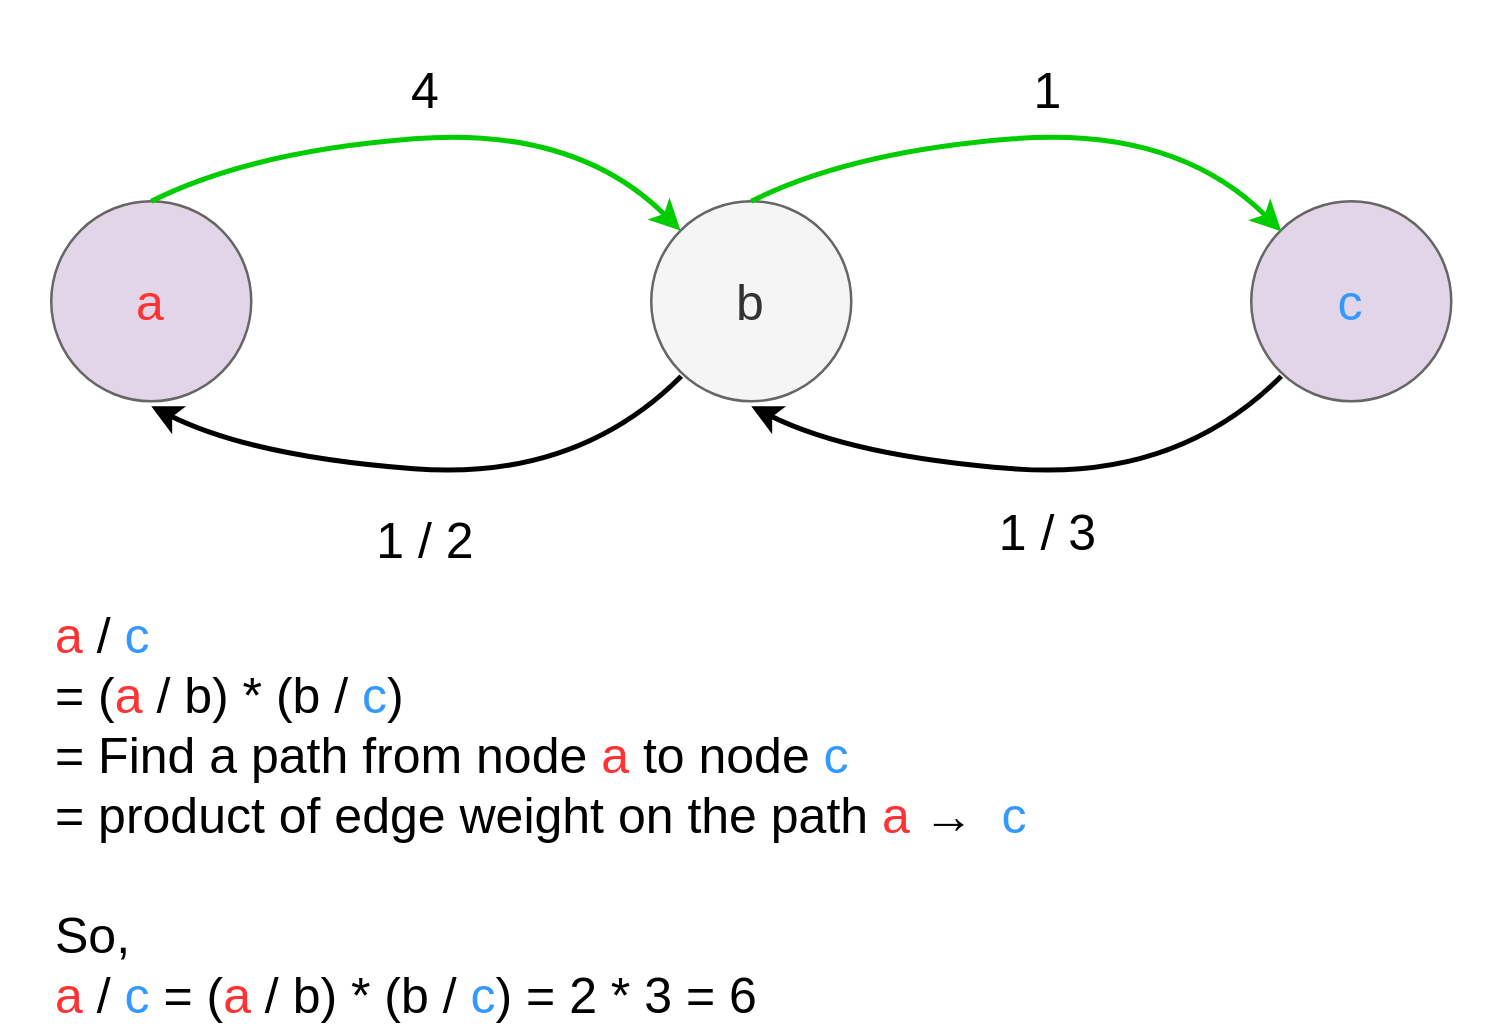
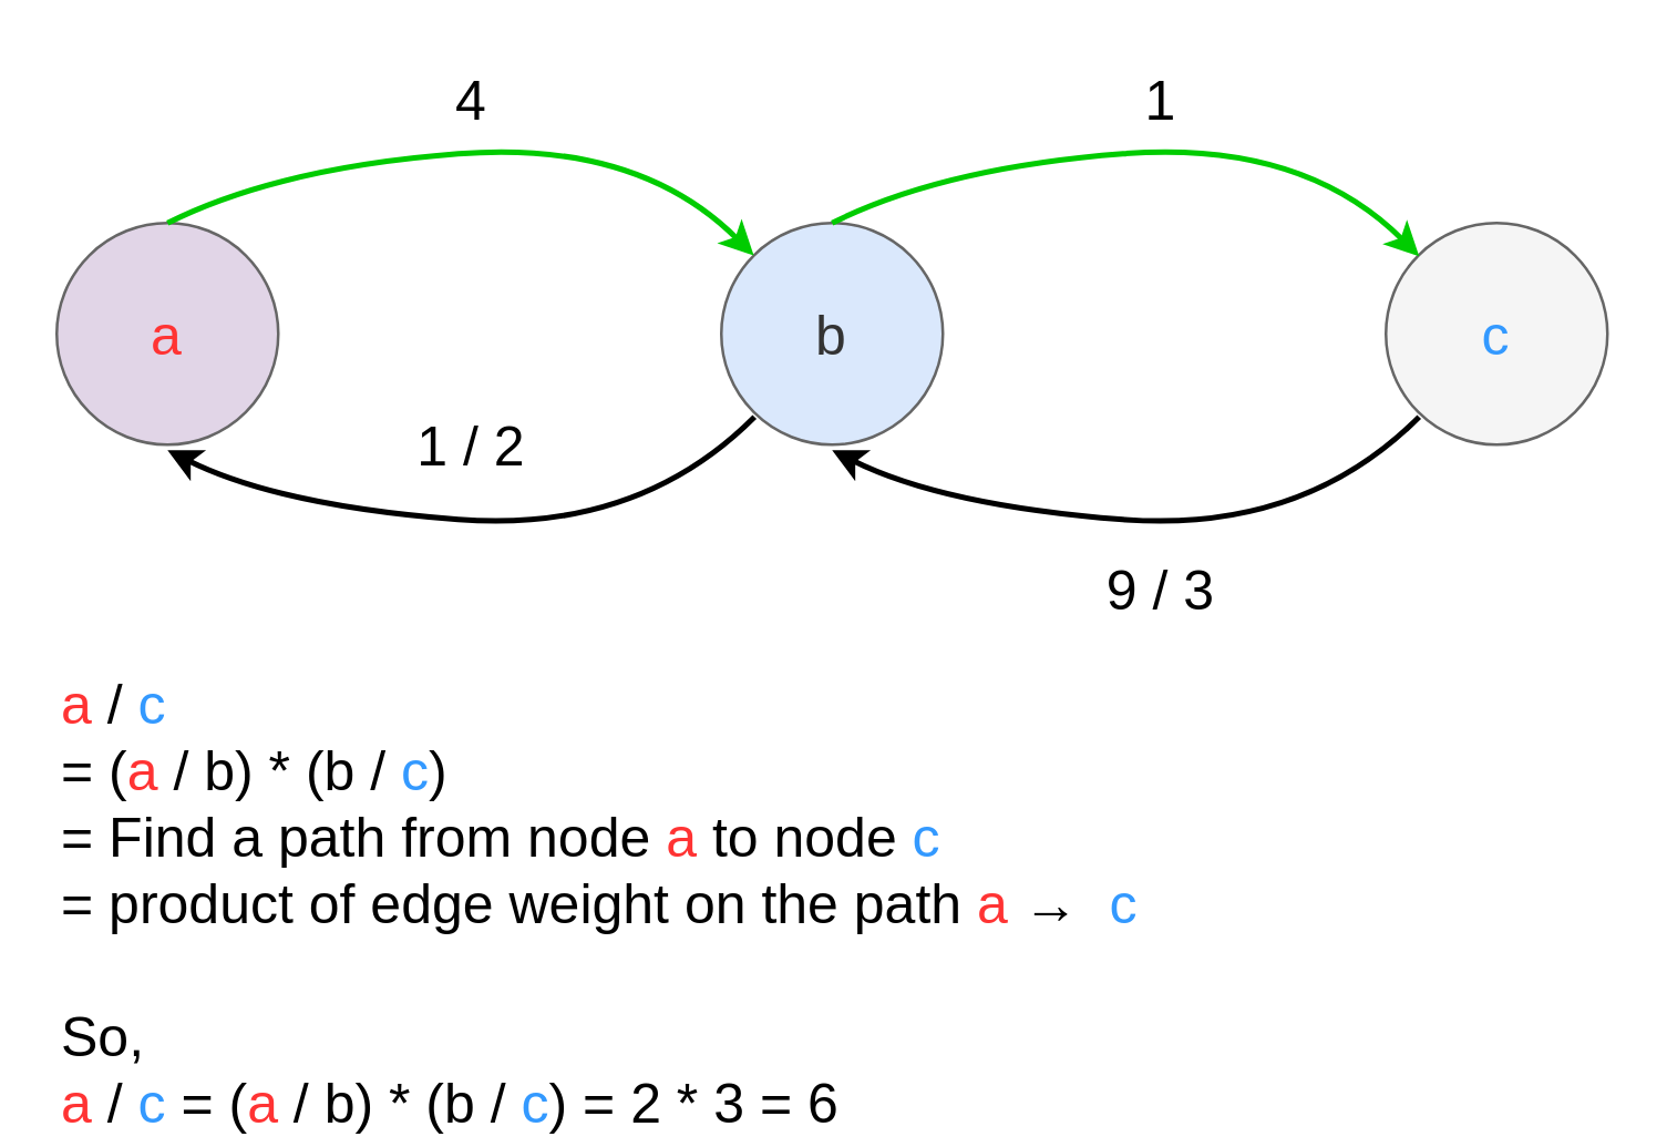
- <mxCell id="3" value="&lt;font style=&quot;font-size: 20px;&quot;&gt;b&lt;/font&gt;" style="ellipse;whiteSpace=wrap;html=1;fillColor=#f5f5f5;fontColor=#333333;strokeColor=#666666;" vertex="1" parent="1"><mxGeometry x="260" y="80" width="80" height="80" as="geometry" /></mxCell>
+ <mxCell id="3" value="&lt;font style=&quot;font-size: 20px;&quot;&gt;b&lt;/font&gt;" style="ellipse;whiteSpace=wrap;html=1;fillColor=#dae8fc;fontColor=#333333;strokeColor=#666666;" vertex="1" parent="1"><mxGeometry x="260" y="80" width="80" height="80" as="geometry" /></mxCell>
- <mxCell id="4" value="&lt;font color=&quot;#3399ff&quot; style=&quot;font-size: 20px;&quot;&gt;c&lt;/font&gt;" style="ellipse;whiteSpace=wrap;html=1;fillColor=#e1d5e7;fontColor=#333333;strokeColor=#666666;" vertex="1" parent="1"><mxGeometry x="500" y="80" width="80" height="80" as="geometry" /></mxCell>
+ <mxCell id="4" value="&lt;font color=&quot;#3399ff&quot; style=&quot;font-size: 20px;&quot;&gt;c&lt;/font&gt;" style="ellipse;whiteSpace=wrap;html=1;fillColor=#f5f5f5;fontColor=#333333;strokeColor=#666666;" vertex="1" parent="1"><mxGeometry x="500" y="80" width="80" height="80" as="geometry" /></mxCell>
- <mxCell id="10" value="&lt;font style=&quot;font-size: 20px;&quot; color=&quot;#000000&quot;&gt;1 / 3&lt;/font&gt;" style="text;html=1;strokeColor=none;fillColor=none;align=center;verticalAlign=middle;whiteSpace=wrap;rounded=0;" vertex="1" parent="1"><mxGeometry x="389" y="197" width="60" height="30" as="geometry" /></mxCell>
+ <mxCell id="10" value="&lt;font style=&quot;font-size: 20px;&quot; color=&quot;#000000&quot;&gt;9 / 3&lt;/font&gt;" style="text;html=1;strokeColor=none;fillColor=none;align=center;verticalAlign=middle;whiteSpace=wrap;rounded=0;" vertex="1" parent="1"><mxGeometry x="389" y="197" width="60" height="30" as="geometry" /></mxCell>
- <mxCell id="12" value="&lt;font style=&quot;font-size: 20px;&quot; color=&quot;#000000&quot;&gt;1 / 2&lt;/font&gt;" style="text;html=1;strokeColor=none;fillColor=none;align=center;verticalAlign=middle;whiteSpace=wrap;rounded=0;" vertex="1" parent="1"><mxGeometry x="140" y="200" width="60" height="30" as="geometry" /></mxCell>
+ <mxCell id="12" value="&lt;font style=&quot;font-size: 20px;&quot; color=&quot;#000000&quot;&gt;1 / 2&lt;/font&gt;" style="text;html=1;strokeColor=none;fillColor=none;align=center;verticalAlign=middle;whiteSpace=wrap;rounded=0;" vertex="1" parent="1"><mxGeometry x="140" y="145" width="60" height="30" as="geometry" /></mxCell>
